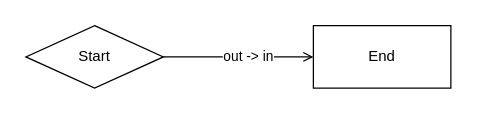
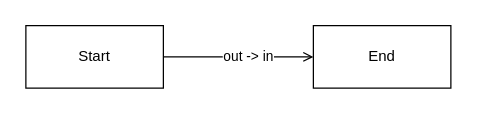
- <mxCell id="4" value="Start" style="rhombus;html=1;whiteSpace=wrap;" vertex="1" parent="1"><mxGeometry x="20" y="20" width="110" height="50" as="geometry" /></mxCell>
+ <mxCell id="4" value="Start" style="html=1;whiteSpace=wrap;" vertex="1" parent="1"><mxGeometry x="20" y="20" width="110" height="50" as="geometry" /></mxCell>
